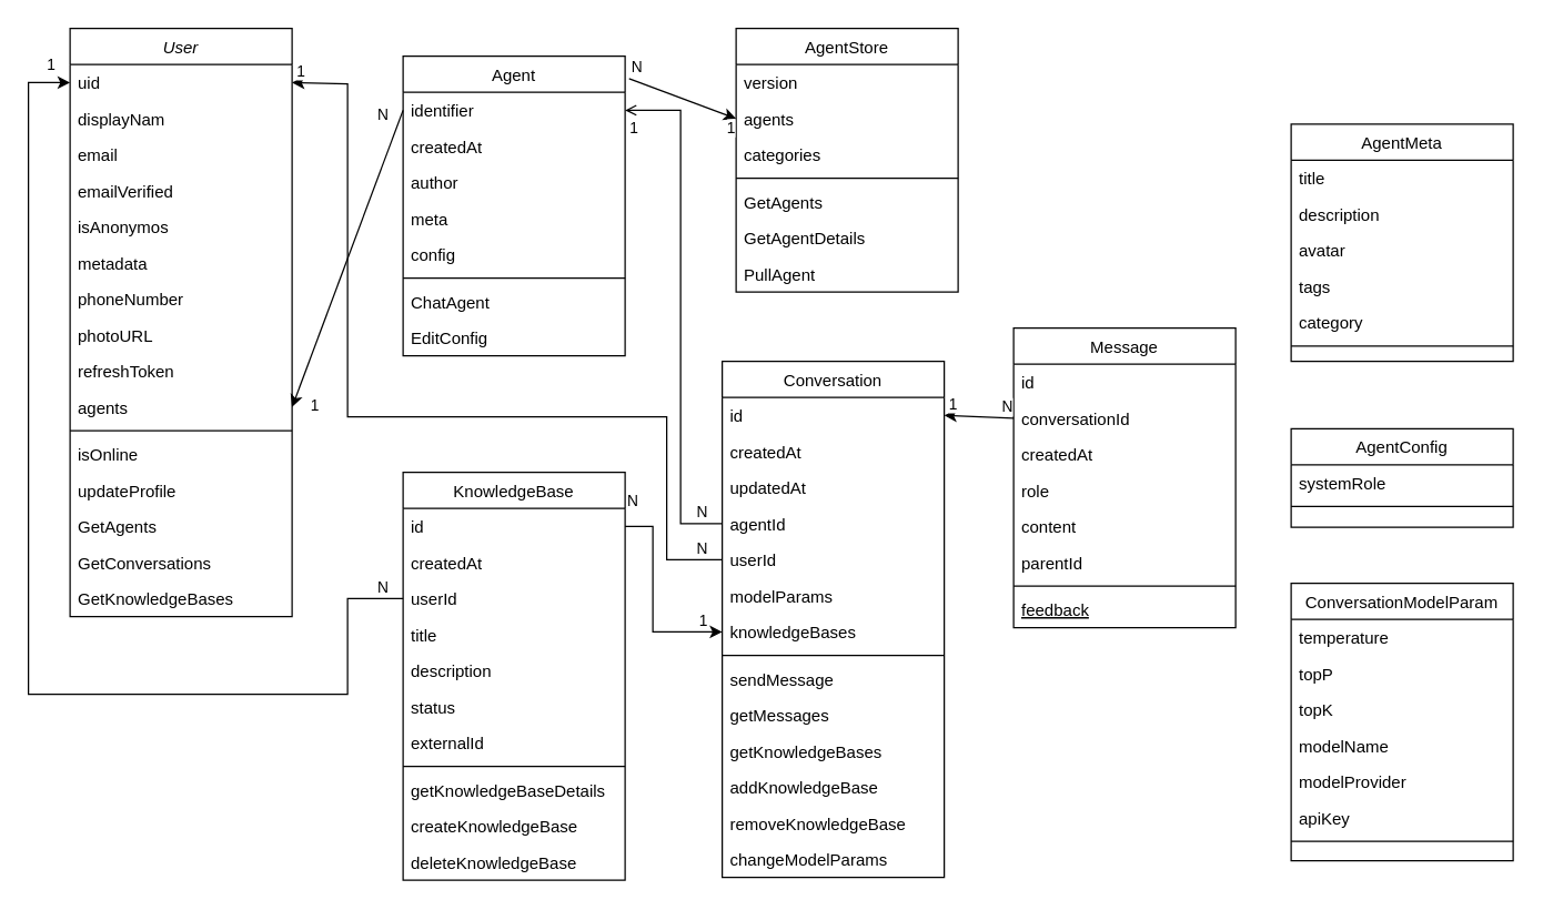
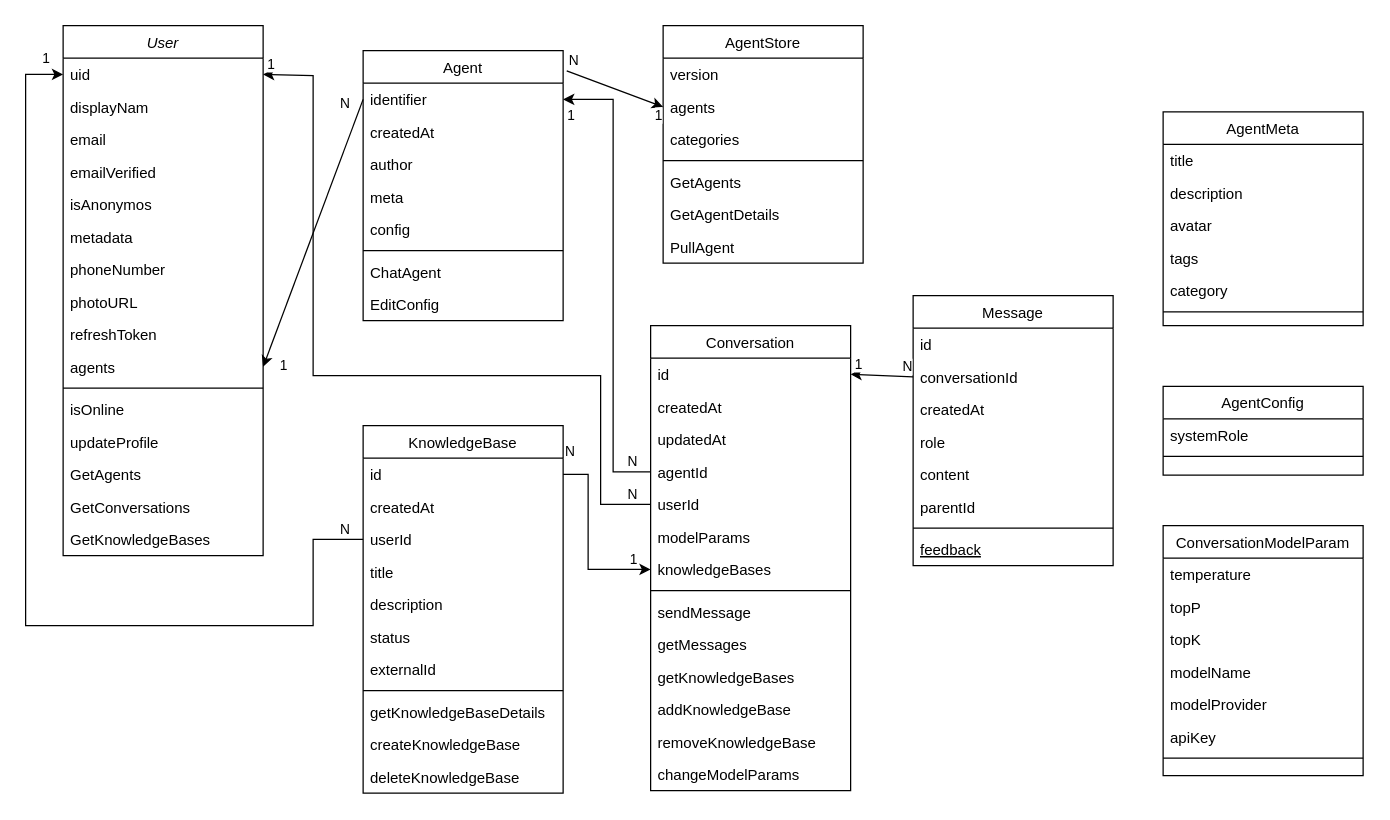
- <mxCell id="78" value="" style="endArrow=open;html=1;rounded=0;exitX=0;exitY=0.5;exitDx=0;exitDy=0;entryX=1;entryY=0.5;entryDx=0;entryDy=0;" parent="1" source="23" target="35" edge="1"><mxGeometry relative="1" as="geometry"><mxPoint x="480" y="460" as="sourcePoint" /><mxPoint x="460" y="100" as="targetPoint" /><Array as="points"><mxPoint x="490" y="377" /><mxPoint x="490" y="79" /></Array></mxGeometry></mxCell>
+ <mxCell id="78" value="" style="endArrow=classic;html=1;rounded=0;exitX=0;exitY=0.5;exitDx=0;exitDy=0;entryX=1;entryY=0.5;entryDx=0;entryDy=0;" parent="1" source="23" target="35" edge="1"><mxGeometry relative="1" as="geometry"><mxPoint x="480" y="460" as="sourcePoint" /><mxPoint x="460" y="100" as="targetPoint" /><Array as="points"><mxPoint x="490" y="377" /><mxPoint x="490" y="79" /></Array></mxGeometry></mxCell>
